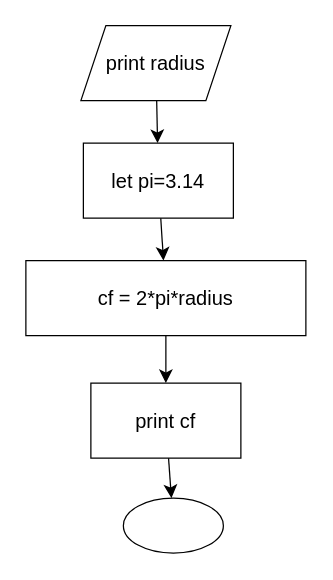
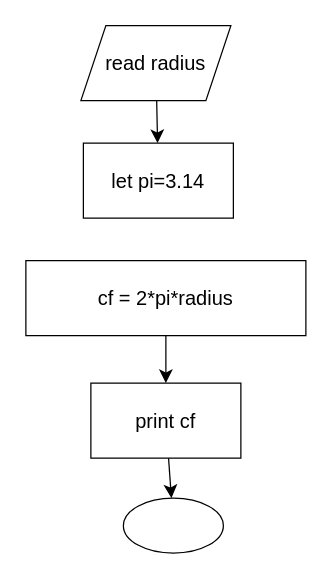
- <mxCell id="3" value="print radius" style="shape=parallelogram;perimeter=parallelogramPerimeter;whiteSpace=wrap;html=1;fixedSize=1;fontSize=16;" vertex="1" parent="1"><mxGeometry x="64" y="20" width="120" height="60" as="geometry" /></mxCell>
+ <mxCell id="3" value="read radius" style="shape=parallelogram;perimeter=parallelogramPerimeter;whiteSpace=wrap;html=1;fixedSize=1;fontSize=16;" vertex="1" parent="1"><mxGeometry x="64" y="20" width="120" height="60" as="geometry" /></mxCell>
- <mxCell id="4" value="" style="edgeStyle=none;curved=1;rounded=0;orthogonalLoop=1;jettySize=auto;html=1;fontSize=12;startSize=8;endSize=8;" edge="1" parent="1" source="5" target="7"><mxGeometry relative="1" as="geometry" /></mxCell>
